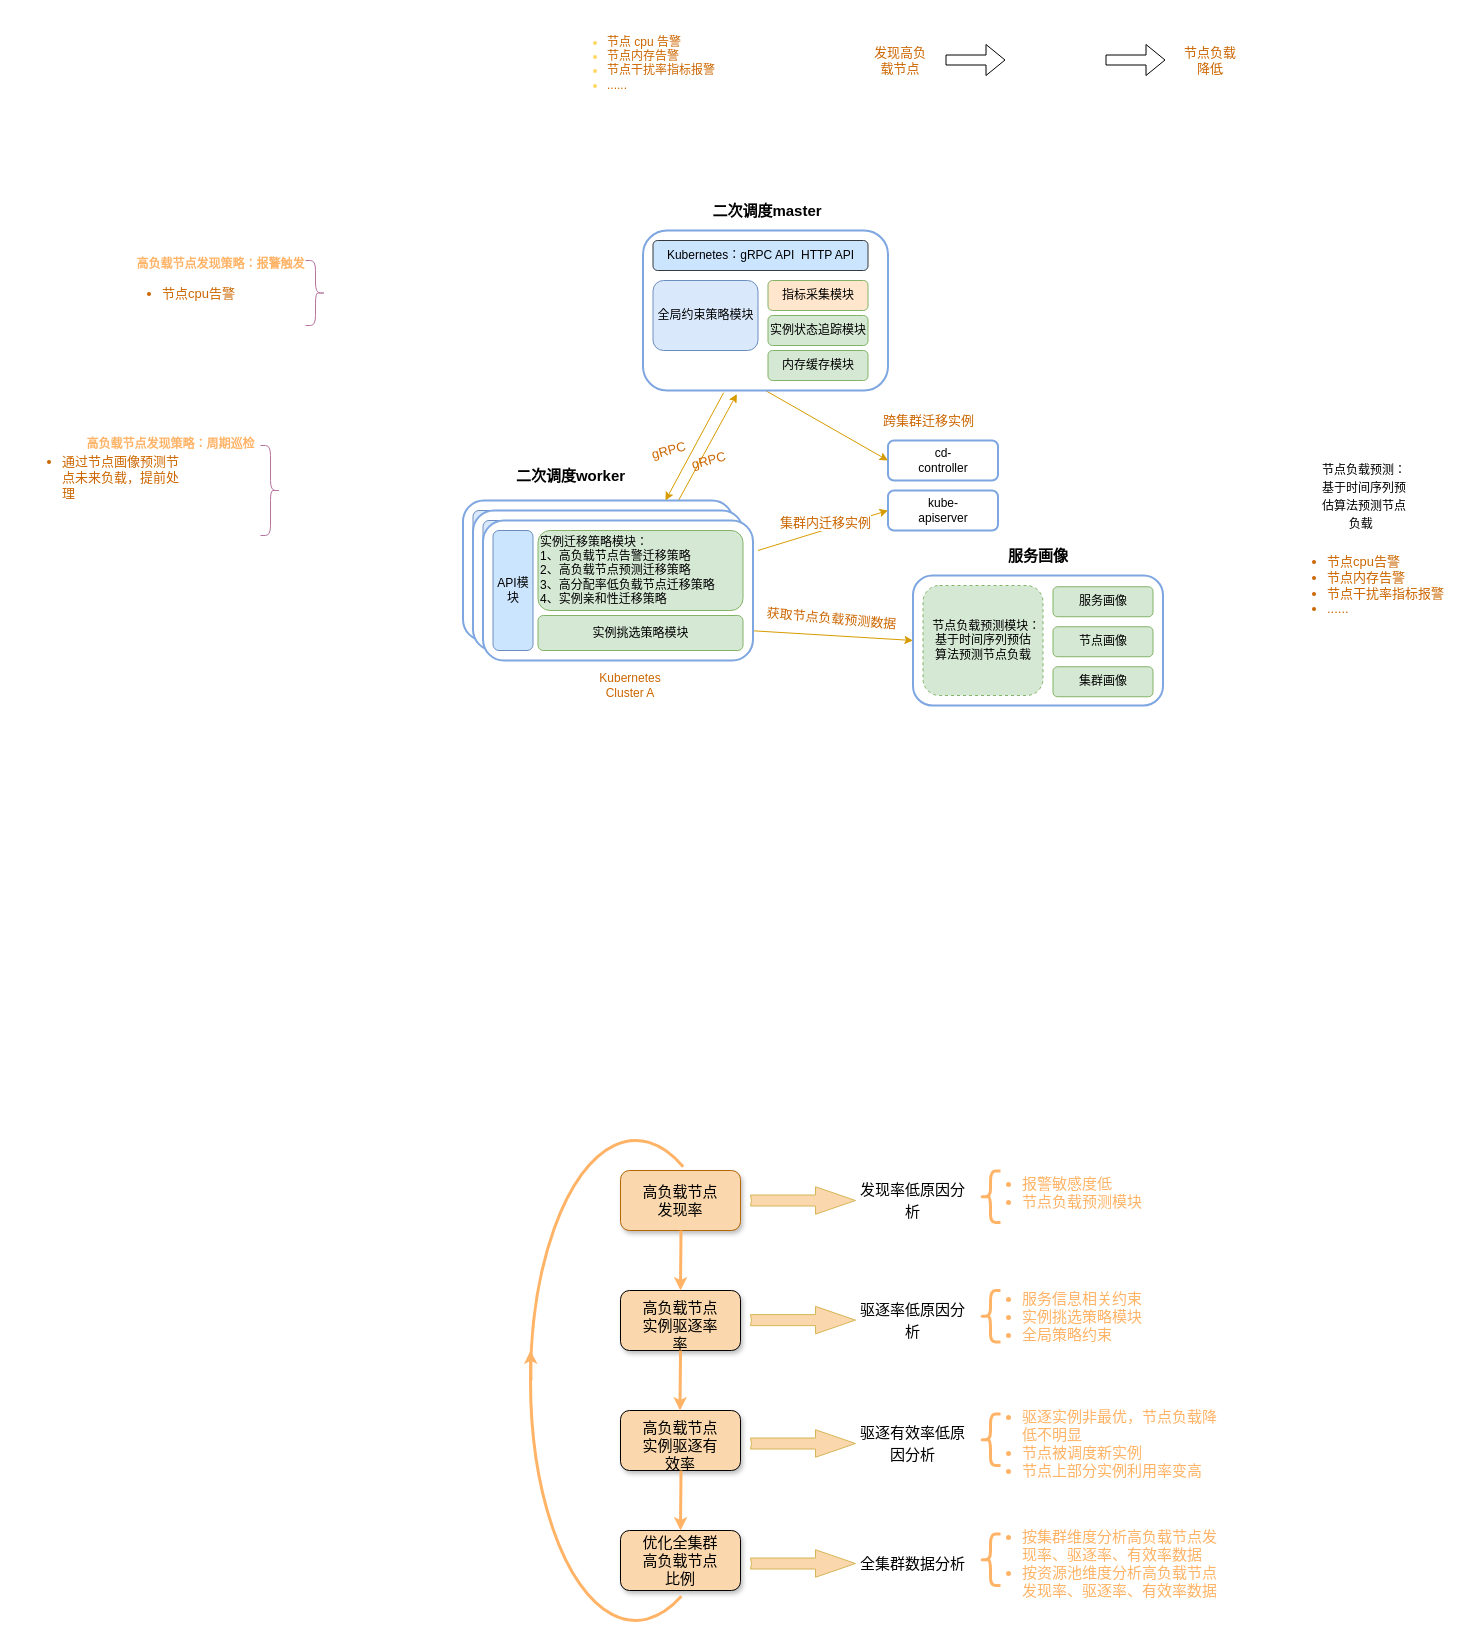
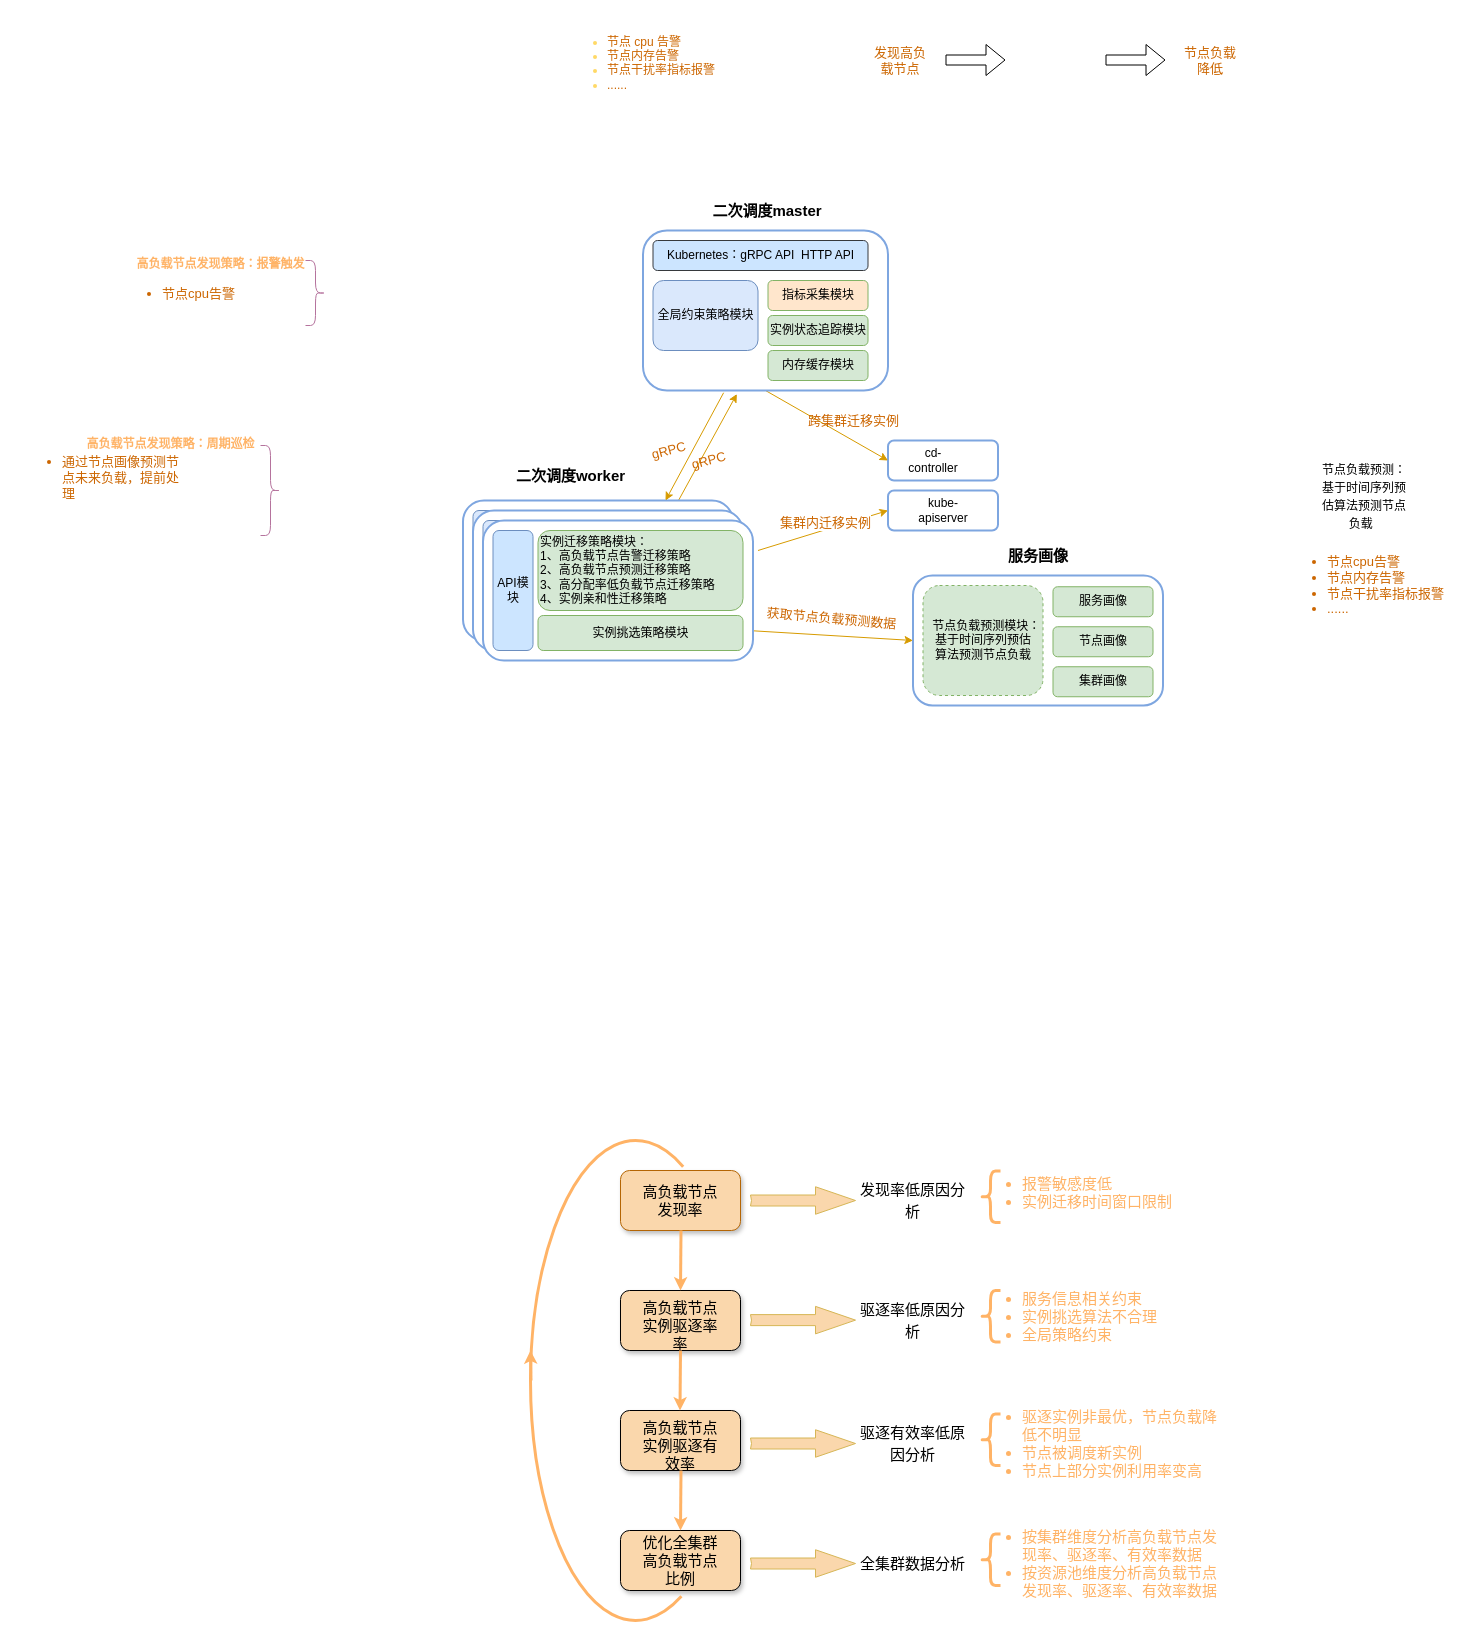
- <mxCell id="51" value="&lt;font style=&quot;font-size: 13px;&quot;&gt;跨集群迁移实例&lt;/font&gt;" style="text;html=1;align=center;verticalAlign=middle;resizable=0;points=[];autosize=1;strokeColor=none;fillColor=none;fontSize=14;fontColor=#CC6600;" parent="43" vertex="1"><mxGeometry x="410" y="210" width="110" height="20" as="geometry" /></mxCell>
+ <mxCell id="51" value="&lt;font style=&quot;font-size: 13px;&quot;&gt;跨集群迁移实例&lt;/font&gt;" style="text;html=1;align=center;verticalAlign=middle;resizable=0;points=[];autosize=1;strokeColor=none;fillColor=none;fontSize=14;fontColor=#CC6600;" parent="43" vertex="1"><mxGeometry x="335" y="210" width="110" height="20" as="geometry" /></mxCell>
- <mxCell id="49" value="cd-controller" style="text;html=1;strokeColor=none;fillColor=none;align=center;verticalAlign=middle;whiteSpace=wrap;rounded=0;" parent="43" vertex="1"><mxGeometry x="450" y="245" width="60" height="30" as="geometry" /></mxCell>
+ <mxCell id="49" value="cd-controller" style="text;html=1;strokeColor=none;fillColor=none;align=center;verticalAlign=middle;whiteSpace=wrap;rounded=0;" parent="43" vertex="1"><mxGeometry x="440" y="245" width="60" height="30" as="geometry" /></mxCell>
- <mxCell id="45" value="&lt;font color=&quot;#cc6600&quot;&gt;Kubernetes&lt;br&gt;Cluster A&lt;/font&gt;" style="text;html=1;strokeColor=none;fillColor=none;align=center;verticalAlign=middle;whiteSpace=wrap;rounded=0;" parent="43" vertex="1"><mxGeometry x="137.5" y="470" width="60" height="30" as="geometry" /></mxCell>
- <mxCell id="26" value="&lt;ul style=&quot;font-size: 15px;&quot;&gt;&lt;li&gt;报警敏感度低&lt;/li&gt;&lt;li&gt;节点负载预测模块&lt;/li&gt;&lt;/ul&gt;" style="text;strokeColor=none;fillColor=none;html=1;whiteSpace=wrap;verticalAlign=middle;overflow=hidden;rounded=1;shadow=0;fontFamily=Helvetica;fontSize=18;fontColor=#FFB366;" parent="1" vertex="1"><mxGeometry x="980" y="1147" width="240" height="90" as="geometry" /></mxCell>
+ <mxCell id="26" value="&lt;ul style=&quot;font-size: 15px;&quot;&gt;&lt;li&gt;报警敏感度低&lt;/li&gt;&lt;li&gt;实例迁移时间窗口限制&lt;/li&gt;&lt;/ul&gt;" style="text;strokeColor=none;fillColor=none;html=1;whiteSpace=wrap;verticalAlign=middle;overflow=hidden;rounded=1;shadow=0;fontFamily=Helvetica;fontSize=18;fontColor=#FFB366;" parent="1" vertex="1"><mxGeometry x="980" y="1147" width="240" height="90" as="geometry" /></mxCell>
- <mxCell id="30" value="&lt;ul style=&quot;font-size: 15px;&quot;&gt;&lt;li&gt;服务信息相关约束&lt;/li&gt;&lt;li&gt;实例挑选策略模块&lt;/li&gt;&lt;li&gt;全局策略约束&lt;/li&gt;&lt;/ul&gt;" style="text;strokeColor=none;fillColor=none;html=1;whiteSpace=wrap;verticalAlign=middle;overflow=hidden;rounded=1;shadow=0;fontFamily=Helvetica;fontSize=18;fontColor=#FFB366;" parent="1" vertex="1"><mxGeometry x="980" y="1270.74" width="240" height="90" as="geometry" /></mxCell>
+ <mxCell id="30" value="&lt;ul style=&quot;font-size: 15px;&quot;&gt;&lt;li&gt;服务信息相关约束&lt;/li&gt;&lt;li&gt;实例挑选算法不合理&lt;/li&gt;&lt;li&gt;全局策略约束&lt;/li&gt;&lt;/ul&gt;" style="text;strokeColor=none;fillColor=none;html=1;whiteSpace=wrap;verticalAlign=middle;overflow=hidden;rounded=1;shadow=0;fontFamily=Helvetica;fontSize=18;fontColor=#FFB366;" parent="1" vertex="1"><mxGeometry x="980" y="1270.74" width="240" height="90" as="geometry" /></mxCell>
